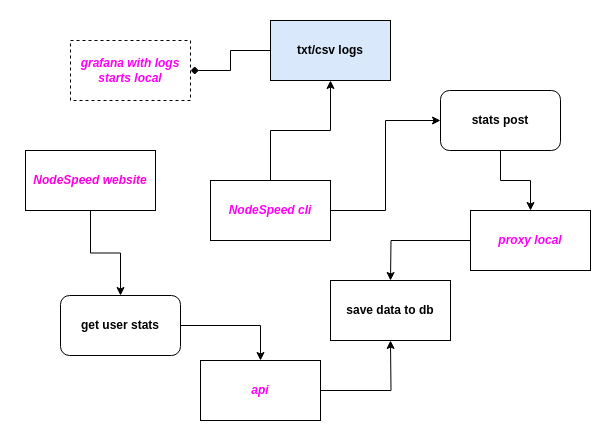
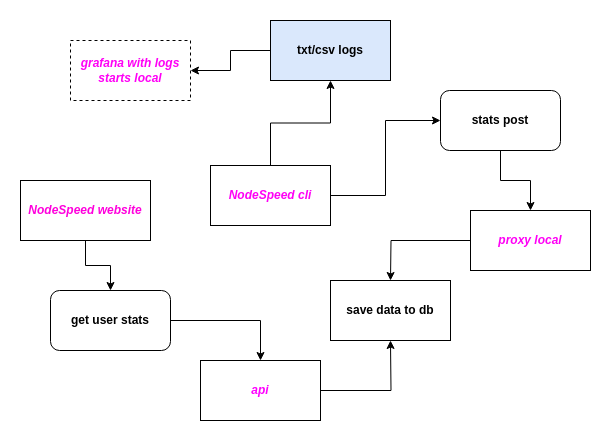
- <mxCell id="5" value="" style="edgeStyle=orthogonalEdgeStyle;rounded=0;orthogonalLoop=1;jettySize=auto;html=1;endArrow=diamond;" parent="1" source="6" target="11" edge="1"><mxGeometry relative="1" as="geometry" /></mxCell>
+ <mxCell id="5" value="" style="edgeStyle=orthogonalEdgeStyle;rounded=0;orthogonalLoop=1;jettySize=auto;html=1;" parent="1" source="6" target="11" edge="1"><mxGeometry relative="1" as="geometry" /></mxCell>
- <mxCell id="13" value="&lt;b&gt;&lt;font style=&quot;color: rgb(255, 0, 221);&quot;&gt;&lt;i&gt;NodeSpeed website&lt;/i&gt;&lt;/font&gt;&lt;/b&gt;" style="rounded=0;whiteSpace=wrap;html=1;" parent="1" vertex="1"><mxGeometry x="25" y="150" width="130" height="60" as="geometry" /></mxCell>
+ <mxCell id="13" value="&lt;b&gt;&lt;font style=&quot;color: rgb(255, 0, 221);&quot;&gt;&lt;i&gt;NodeSpeed website&lt;/i&gt;&lt;/font&gt;&lt;/b&gt;" style="rounded=0;whiteSpace=wrap;html=1;" parent="1" vertex="1"><mxGeometry x="20" y="180" width="130" height="60" as="geometry" /></mxCell>
- <mxCell id="4" value="&lt;font style=&quot;color: rgb(255, 0, 246);&quot;&gt;&lt;b&gt;&lt;i&gt;NodeSpeed cli&lt;/i&gt;&lt;/b&gt;&lt;/font&gt;" style="rounded=0;whiteSpace=wrap;html=1;" parent="1" vertex="1"><mxGeometry x="210" y="180" width="120" height="60" as="geometry" /></mxCell>
+ <mxCell id="4" value="&lt;font style=&quot;color: rgb(255, 0, 246);&quot;&gt;&lt;b&gt;&lt;i&gt;NodeSpeed cli&lt;/i&gt;&lt;/b&gt;&lt;/font&gt;" style="rounded=0;whiteSpace=wrap;html=1;" parent="1" vertex="1"><mxGeometry x="210" y="165" width="120" height="60" as="geometry" /></mxCell>
- <mxCell id="17" value="&lt;b&gt;get user stats&lt;/b&gt;" style="rounded=1;whiteSpace=wrap;html=1;" parent="1" vertex="1"><mxGeometry x="60" y="295" width="120" height="60" as="geometry" /></mxCell>
+ <mxCell id="17" value="&lt;b&gt;get user stats&lt;/b&gt;" style="rounded=1;whiteSpace=wrap;html=1;" parent="1" vertex="1"><mxGeometry x="50" y="290" width="120" height="60" as="geometry" /></mxCell>
